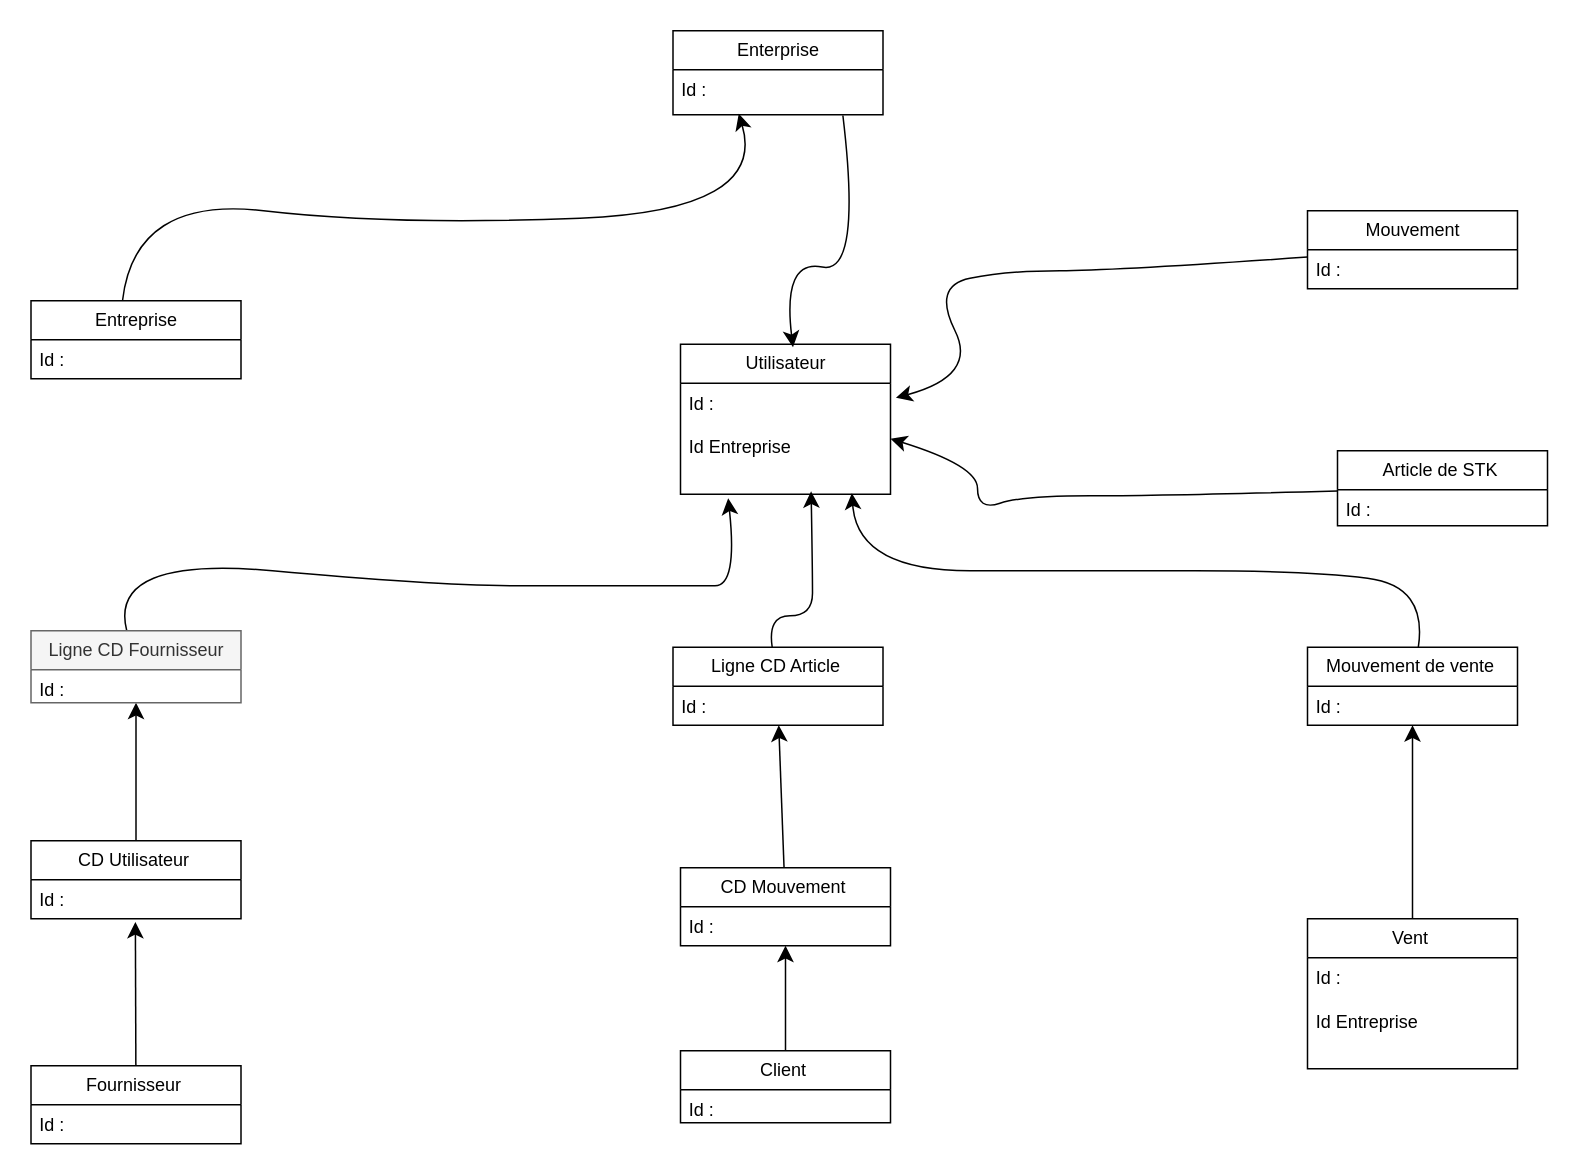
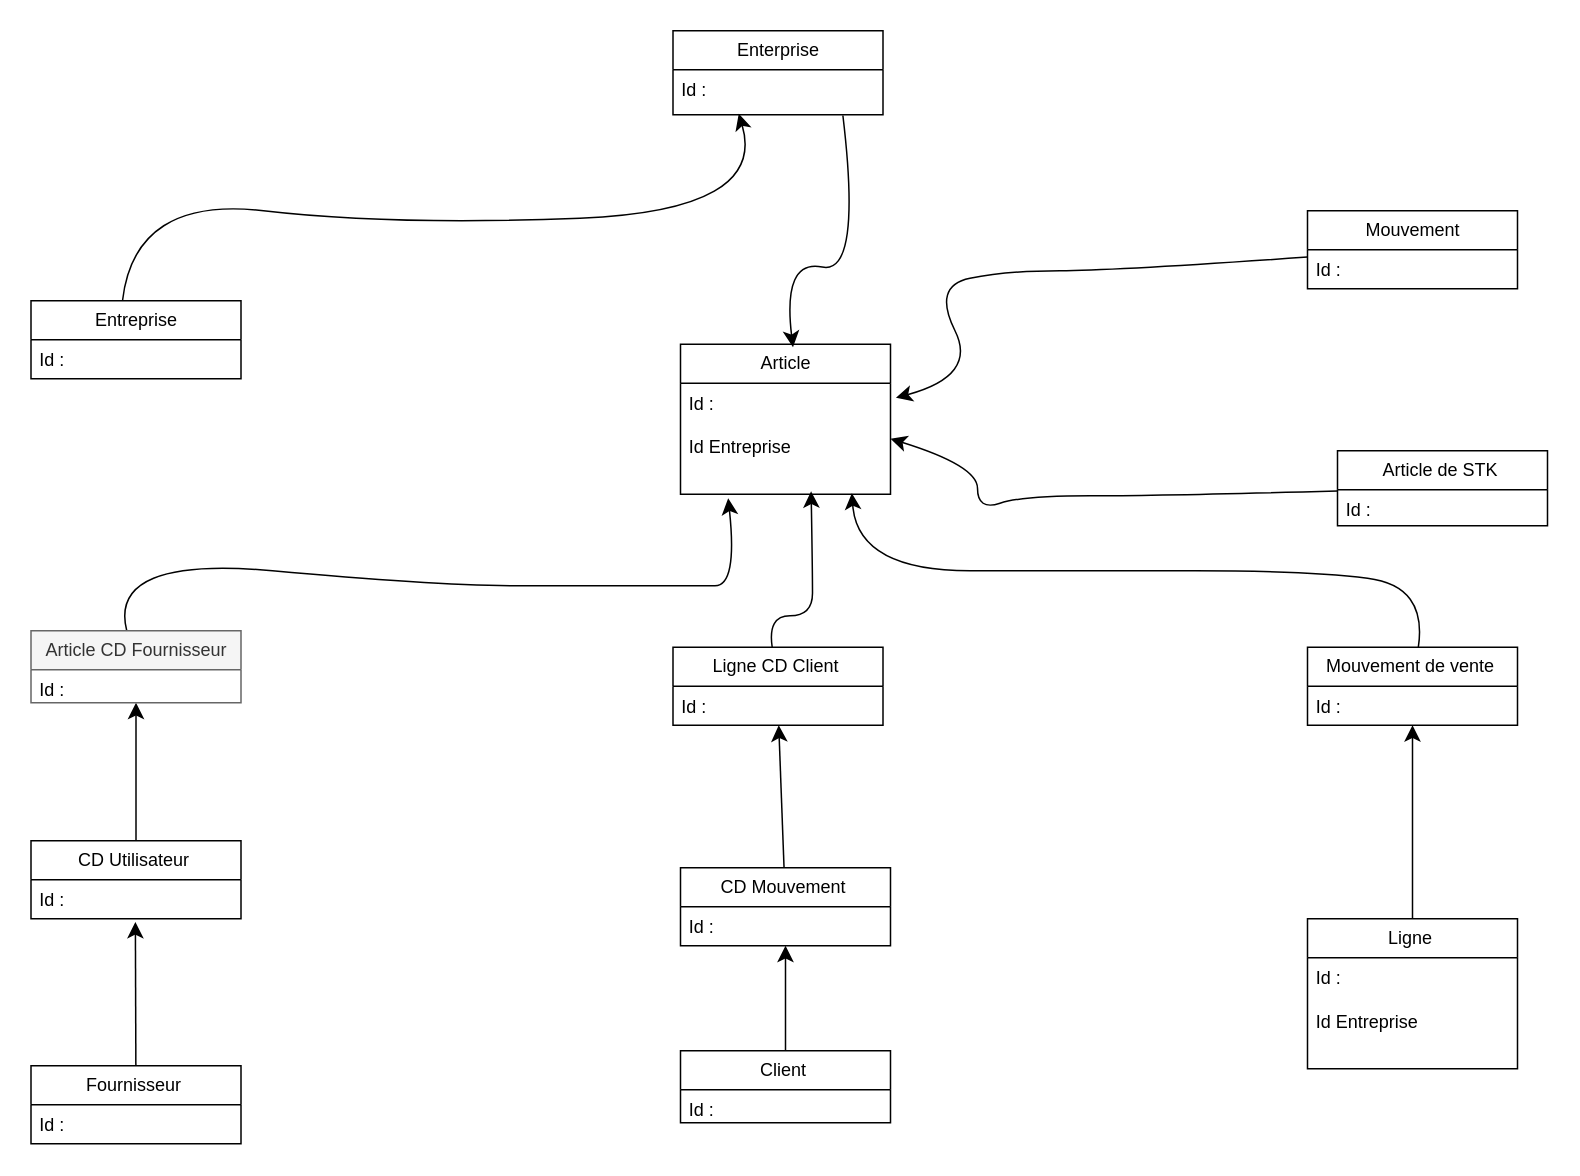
- <mxCell id="28" value="Utilisateur" style="swimlane;fontStyle=0;childLayout=stackLayout;horizontal=1;startSize=26;fillColor=none;horizontalStack=0;resizeParent=1;resizeParentMax=0;resizeLast=0;collapsible=1;marginBottom=0;html=1;" vertex="1" parent="1"><mxGeometry x="453" y="229" width="140" height="100" as="geometry" /></mxCell>
+ <mxCell id="28" value="Article" style="swimlane;fontStyle=0;childLayout=stackLayout;horizontal=1;startSize=26;fillColor=none;horizontalStack=0;resizeParent=1;resizeParentMax=0;resizeLast=0;collapsible=1;marginBottom=0;html=1;" vertex="1" parent="1"><mxGeometry x="453" y="229" width="140" height="100" as="geometry" /></mxCell>
- <mxCell id="34" value="Ligne CD Fournisseur" style="swimlane;fontStyle=0;childLayout=stackLayout;horizontal=1;startSize=26;fillColor=#f5f5f5;horizontalStack=0;resizeParent=1;resizeParentMax=0;resizeLast=0;collapsible=1;marginBottom=0;html=1;fontColor=#333333;strokeColor=#666666;" vertex="1" parent="1"><mxGeometry x="20" y="420" width="140" height="48" as="geometry" /></mxCell>
+ <mxCell id="34" value="Article CD Fournisseur" style="swimlane;fontStyle=0;childLayout=stackLayout;horizontal=1;startSize=26;fillColor=#f5f5f5;horizontalStack=0;resizeParent=1;resizeParentMax=0;resizeLast=0;collapsible=1;marginBottom=0;html=1;fontColor=#333333;strokeColor=#666666;" vertex="1" parent="1"><mxGeometry x="20" y="420" width="140" height="48" as="geometry" /></mxCell>
- <mxCell id="18" value="Ligne CD Article&amp;nbsp;" style="swimlane;fontStyle=0;childLayout=stackLayout;horizontal=1;startSize=26;fillColor=none;horizontalStack=0;resizeParent=1;resizeParentMax=0;resizeLast=0;collapsible=1;marginBottom=0;html=1;" vertex="1" parent="1"><mxGeometry x="448" y="431" width="140" height="52" as="geometry" /></mxCell>
+ <mxCell id="18" value="Ligne CD Client&amp;nbsp;" style="swimlane;fontStyle=0;childLayout=stackLayout;horizontal=1;startSize=26;fillColor=none;horizontalStack=0;resizeParent=1;resizeParentMax=0;resizeLast=0;collapsible=1;marginBottom=0;html=1;" vertex="1" parent="1"><mxGeometry x="448" y="431" width="140" height="52" as="geometry" /></mxCell>
- <mxCell id="6" value="Vent&amp;nbsp;" style="swimlane;fontStyle=0;childLayout=stackLayout;horizontal=1;startSize=26;fillColor=none;horizontalStack=0;resizeParent=1;resizeParentMax=0;resizeLast=0;collapsible=1;marginBottom=0;html=1;" vertex="1" parent="1"><mxGeometry x="871" y="612" width="140" height="100" as="geometry" /></mxCell>
+ <mxCell id="6" value="Ligne&amp;nbsp;" style="swimlane;fontStyle=0;childLayout=stackLayout;horizontal=1;startSize=26;fillColor=none;horizontalStack=0;resizeParent=1;resizeParentMax=0;resizeLast=0;collapsible=1;marginBottom=0;html=1;" vertex="1" parent="1"><mxGeometry x="871" y="612" width="140" height="100" as="geometry" /></mxCell>
